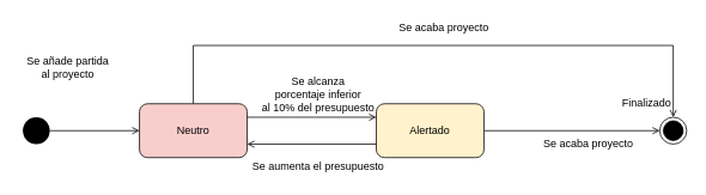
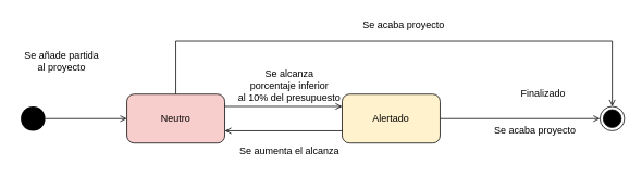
- <mxCell id="6" value="Finalizado" style="text;html=1;align=center;verticalAlign=middle;resizable=0;points=[];autosize=1;" vertex="1" parent="1"><mxGeometry x="685" y="105" width="70" height="20" as="geometry" /></mxCell>
+ <mxCell id="6" value="Finalizado" style="text;html=1;align=center;verticalAlign=middle;resizable=0;points=[];autosize=1;" vertex="1" parent="1"><mxGeometry x="630" y="105" width="70" height="20" as="geometry" /></mxCell>
- <mxCell id="15" value="Se aumenta el presupuesto" style="text;html=1;align=center;verticalAlign=middle;resizable=0;points=[];autosize=1;" vertex="1" parent="1"><mxGeometry x="274" y="175" width="160" height="20" as="geometry" /></mxCell>
+ <mxCell id="15" value="Se aumenta el alcanza" style="text;html=1;align=center;verticalAlign=middle;resizable=0;points=[];autosize=1;" vertex="1" parent="1"><mxGeometry x="274" y="175" width="160" height="20" as="geometry" /></mxCell>
